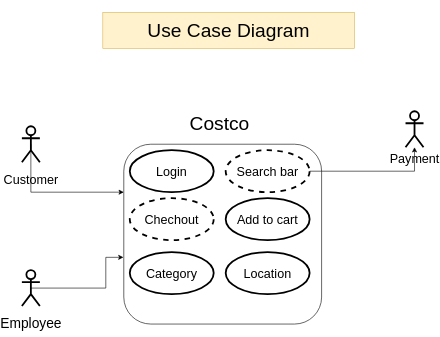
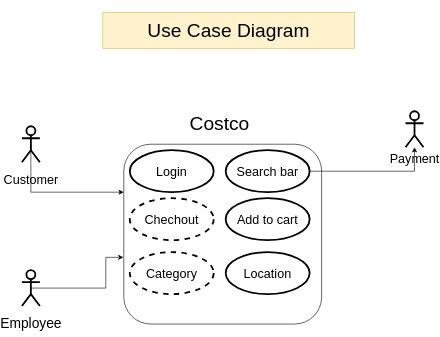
- <mxCell id="13" value="Search bar" style="ellipse;whiteSpace=wrap;html=1;strokeWidth=3;fontSize=21;dashed=1;" vertex="1" parent="1"><mxGeometry x="360" y="250" width="140" height="70" as="geometry" /></mxCell>
+ <mxCell id="13" value="Search bar" style="ellipse;whiteSpace=wrap;html=1;strokeWidth=3;fontSize=21;" vertex="1" parent="1"><mxGeometry x="360" y="250" width="140" height="70" as="geometry" /></mxCell>
- <mxCell id="9" value="Category" style="ellipse;whiteSpace=wrap;html=1;strokeWidth=3;fontSize=21;" vertex="1" parent="1"><mxGeometry x="200" y="420" width="140" height="70" as="geometry" /></mxCell>
+ <mxCell id="9" value="Category" style="ellipse;whiteSpace=wrap;html=1;strokeWidth=3;fontSize=21;dashed=1;" vertex="1" parent="1"><mxGeometry x="200" y="420" width="140" height="70" as="geometry" /></mxCell>
